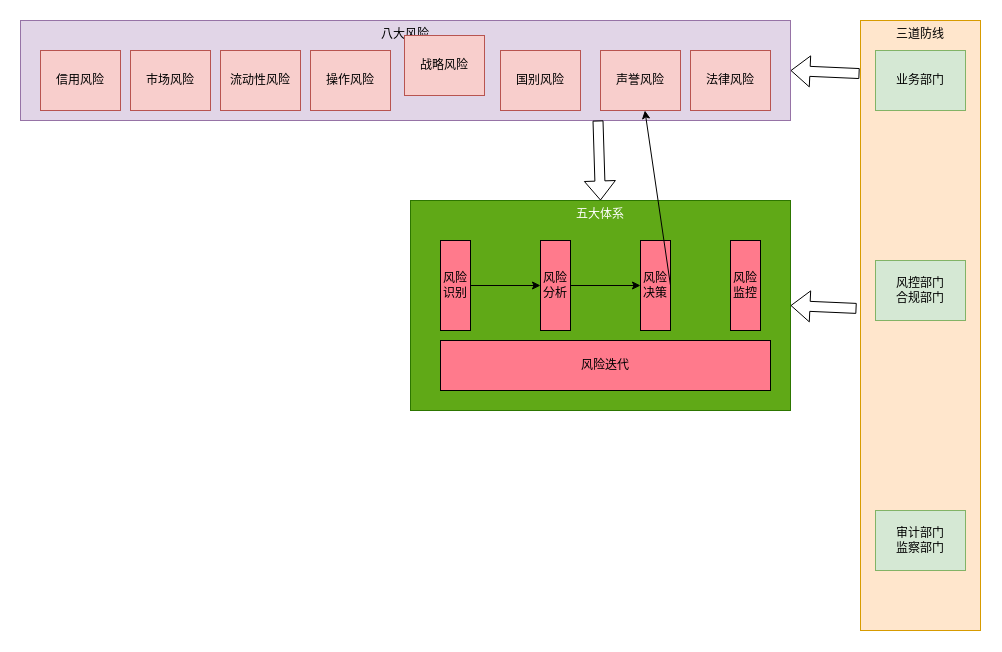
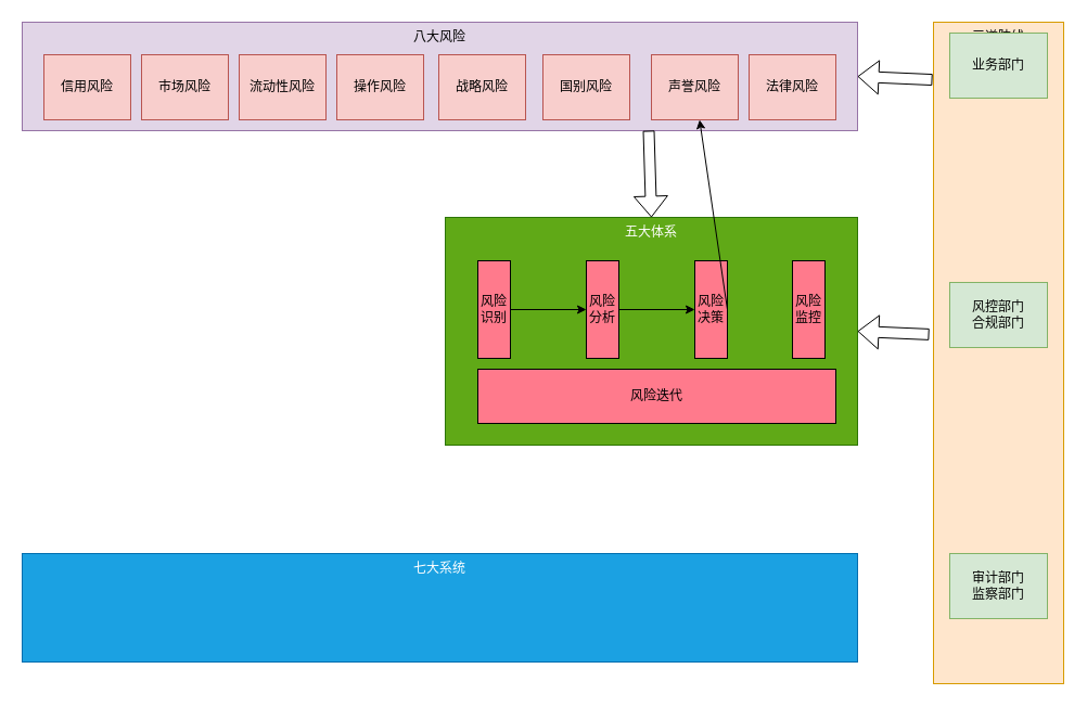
- <mxCell id="7" value="战略风险" style="rounded=0;whiteSpace=wrap;html=1;fillColor=#f8cecc;strokeColor=#b85450;" vertex="1" parent="1"><mxGeometry x="404" y="35" width="80" height="60" as="geometry" /></mxCell>
+ <mxCell id="7" value="战略风险" style="rounded=0;whiteSpace=wrap;html=1;fillColor=#f8cecc;strokeColor=#b85450;" vertex="1" parent="1"><mxGeometry x="404" y="50" width="80" height="60" as="geometry" /></mxCell>
- <mxCell id="12" value="业务部门" style="rounded=0;whiteSpace=wrap;html=1;fillColor=#d5e8d4;strokeColor=#82b366;" vertex="1" parent="1"><mxGeometry x="875" y="50" width="90" height="60" as="geometry" /></mxCell>
+ <mxCell id="12" value="业务部门" style="rounded=0;whiteSpace=wrap;html=1;fillColor=#d5e8d4;strokeColor=#82b366;" vertex="1" parent="1"><mxGeometry x="875" y="30" width="90" height="60" as="geometry" /></mxCell>
+ <mxCell id="27" value="七大系统" style="rounded=0;whiteSpace=wrap;html=1;verticalAlign=top;fillColor=#1ba1e2;strokeColor=#006EAF;fontColor=#ffffff;" vertex="1" parent="1"><mxGeometry x="20" y="510" width="770" height="100" as="geometry" /></mxCell>
